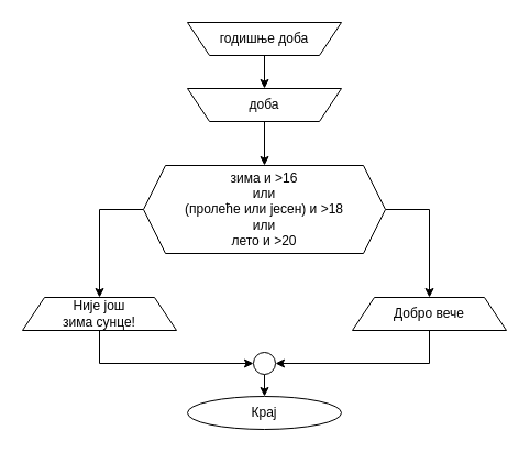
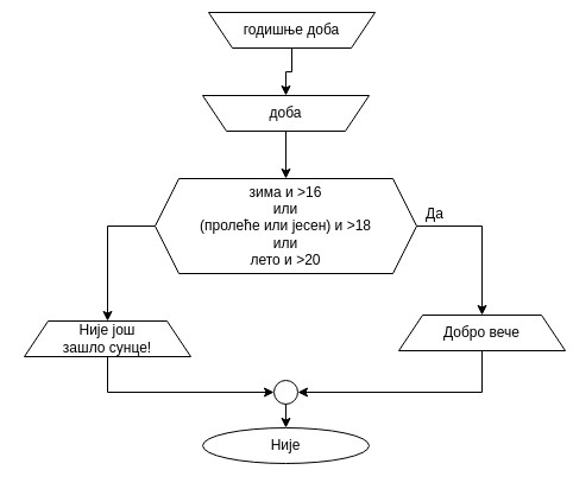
- <mxCell id="3" value="годишње доба" style="shape=trapezoid;perimeter=trapezoidPerimeter;whiteSpace=wrap;html=1;fixedSize=1;direction=west;" vertex="1" parent="1"><mxGeometry x="170" y="20" width="140" height="30" as="geometry" /></mxCell>
+ <mxCell id="3" value="годишње доба" style="shape=trapezoid;perimeter=trapezoidPerimeter;whiteSpace=wrap;html=1;fixedSize=1;direction=west;" vertex="1" parent="1"><mxGeometry x="175" y="10" width="140" height="30" as="geometry" /></mxCell>
+ <mxCell id="16" value="Да" style="text;html=1;align=center;verticalAlign=middle;resizable=0;points=[];autosize=1;strokeColor=none;" vertex="1" parent="1"><mxGeometry x="350" y="170" width="30" height="20" as="geometry" /></mxCell>
- <mxCell id="10" value="Није још &lt;br&gt;зима сунце!" style="shape=trapezoid;perimeter=trapezoidPerimeter;whiteSpace=wrap;html=1;fixedSize=1;" vertex="1" parent="1"><mxGeometry x="20" y="270" width="140" height="30" as="geometry" /></mxCell>
+ <mxCell id="10" value="Није још &lt;br&gt;зашло сунце!" style="shape=trapezoid;perimeter=trapezoidPerimeter;whiteSpace=wrap;html=1;fixedSize=1;" vertex="1" parent="1"><mxGeometry x="20" y="270" width="140" height="30" as="geometry" /></mxCell>
- <mxCell id="12" value="Добро вече" style="shape=trapezoid;perimeter=trapezoidPerimeter;whiteSpace=wrap;html=1;fixedSize=1;" vertex="1" parent="1"><mxGeometry x="320" y="270" width="140" height="30" as="geometry" /></mxCell>
+ <mxCell id="12" value="Добро вече" style="shape=trapezoid;perimeter=trapezoidPerimeter;whiteSpace=wrap;html=1;fixedSize=1;" vertex="1" parent="1"><mxGeometry x="335" y="265" width="140" height="30" as="geometry" /></mxCell>
- <mxCell id="15" value="Крај" style="ellipse;whiteSpace=wrap;html=1;" vertex="1" parent="1"><mxGeometry x="170" y="360" width="140" height="30" as="geometry" /></mxCell>
+ <mxCell id="15" value="Није" style="ellipse;whiteSpace=wrap;html=1;" vertex="1" parent="1"><mxGeometry x="170" y="360" width="140" height="30" as="geometry" /></mxCell>
